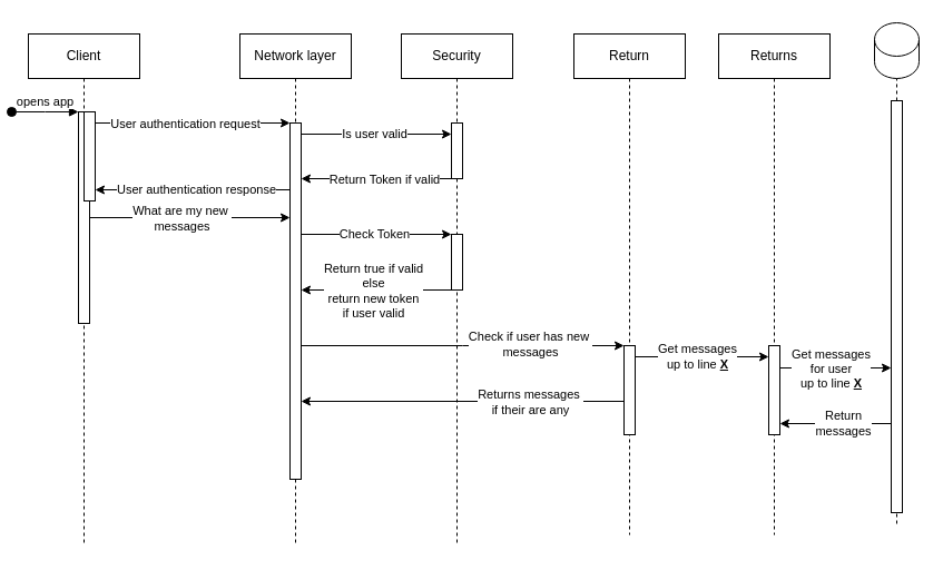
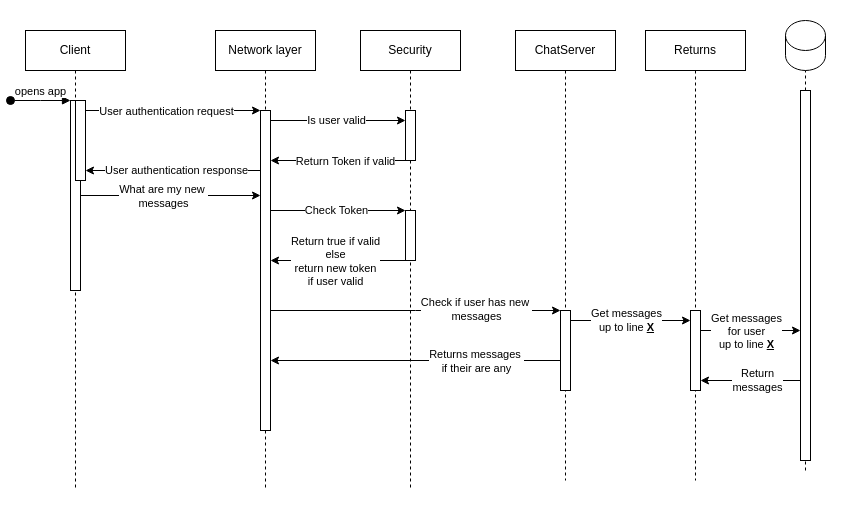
- <mxCell id="6" value="Return" style="shape=umlLifeline;perimeter=lifelinePerimeter;whiteSpace=wrap;html=1;container=0;dropTarget=0;collapsible=0;recursiveResize=0;outlineConnect=0;portConstraint=eastwest;newEdgeStyle={&quot;edgeStyle&quot;:&quot;elbowEdgeStyle&quot;,&quot;elbow&quot;:&quot;vertical&quot;,&quot;curved&quot;:0,&quot;rounded&quot;:0};" parent="1" vertex="1"><mxGeometry x="510" y="30" width="100" height="450" as="geometry" /></mxCell>
+ <mxCell id="6" value="ChatServer" style="shape=umlLifeline;perimeter=lifelinePerimeter;whiteSpace=wrap;html=1;container=0;dropTarget=0;collapsible=0;recursiveResize=0;outlineConnect=0;portConstraint=eastwest;newEdgeStyle={&quot;edgeStyle&quot;:&quot;elbowEdgeStyle&quot;,&quot;elbow&quot;:&quot;vertical&quot;,&quot;curved&quot;:0,&quot;rounded&quot;:0};" parent="1" vertex="1"><mxGeometry x="510" y="30" width="100" height="450" as="geometry" /></mxCell>
